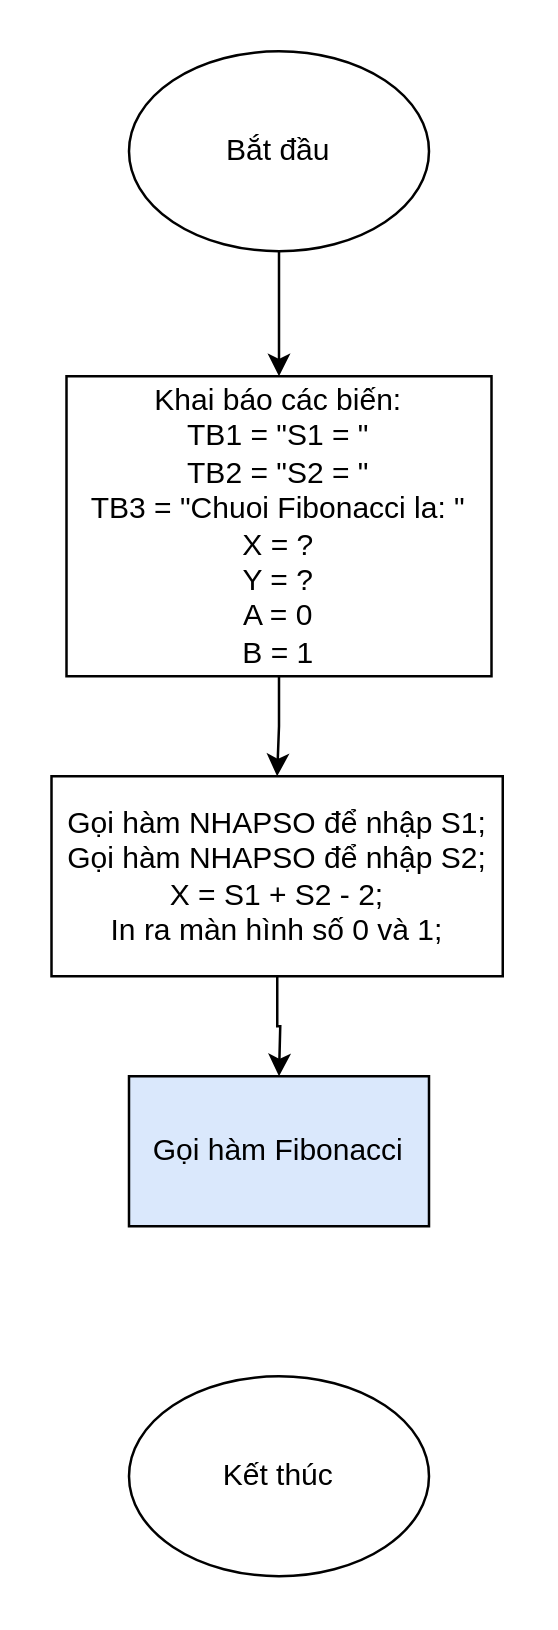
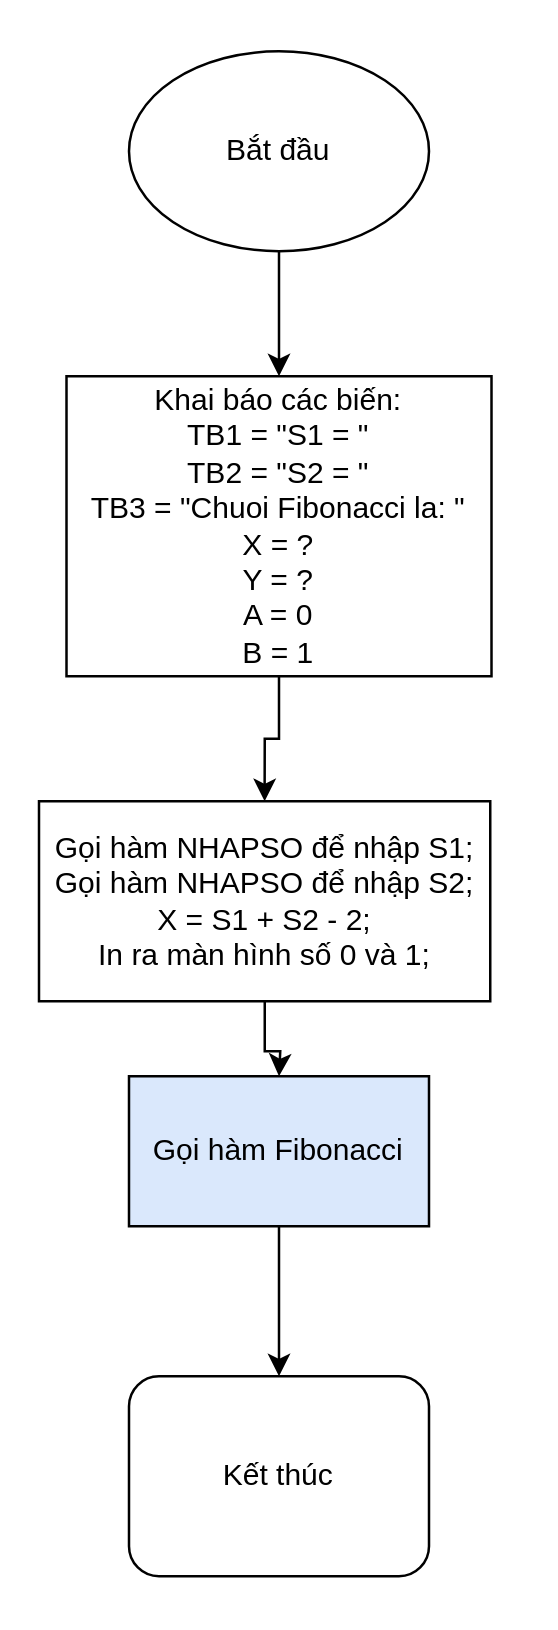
- <mxCell id="7" value="Gọi hàm NHAPSO để nhập S1;&lt;br&gt;Gọi hàm NHAPSO để nhập S2;&lt;br&gt;X = S1 + S2 - 2;&lt;br style=&quot;border-color: var(--border-color);&quot;&gt;In ra màn hình số 0 và 1;" style="rounded=0;whiteSpace=wrap;html=1;" parent="1" vertex="1"><mxGeometry x="20" y="310" width="180.5" height="80" as="geometry" /></mxCell>
+ <mxCell id="7" value="Gọi hàm NHAPSO để nhập S1;&lt;br&gt;Gọi hàm NHAPSO để nhập S2;&lt;br&gt;X = S1 + S2 - 2;&lt;br style=&quot;border-color: var(--border-color);&quot;&gt;In ra màn hình số 0 và 1;" style="rounded=0;whiteSpace=wrap;html=1;" parent="1" vertex="1"><mxGeometry x="15" y="320" width="180.5" height="80" as="geometry" /></mxCell>
+ <mxCell id="8" style="edgeStyle=orthogonalEdgeStyle;rounded=0;orthogonalLoop=1;jettySize=auto;html=1;entryX=0.5;entryY=0;entryDx=0;entryDy=0;" parent="1" source="9" target="10" edge="1"><mxGeometry relative="1" as="geometry" /></mxCell>
- <mxCell id="10" value="Kết thúc" style="ellipse;whiteSpace=wrap;html=1;" parent="1" vertex="1"><mxGeometry x="51" y="550" width="120" height="80" as="geometry" /></mxCell>
+ <mxCell id="10" value="Kết thúc" style="whiteSpace=wrap;html=1;rounded=1;" parent="1" vertex="1"><mxGeometry x="51" y="550" width="120" height="80" as="geometry" /></mxCell>
